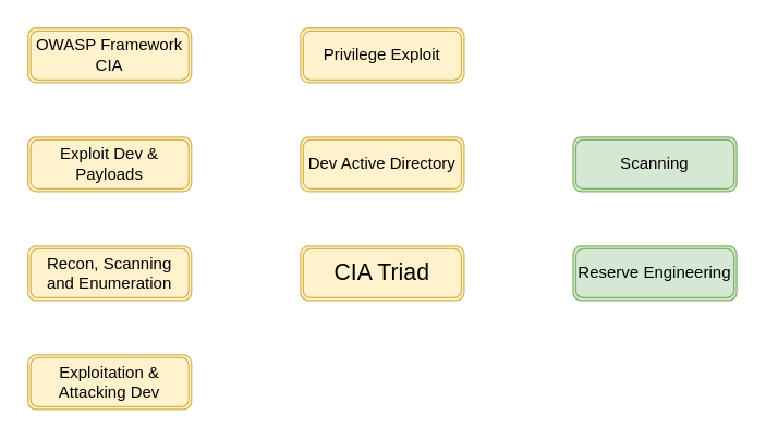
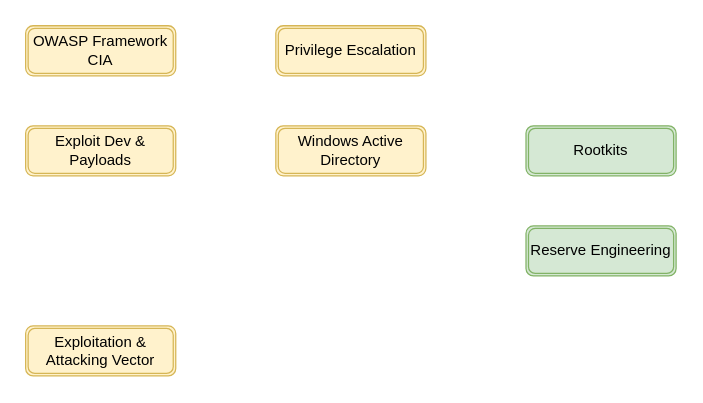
- <mxCell id="7" value="Privilege Exploit" style="shape=ext;double=1;rounded=1;whiteSpace=wrap;html=1;fillColor=#fff2cc;strokeColor=#d6b656;" vertex="1" parent="5"><mxGeometry width="120" height="40" as="geometry" /></mxCell>
+ <mxCell id="7" value="Privilege Escalation" style="shape=ext;double=1;rounded=1;whiteSpace=wrap;html=1;fillColor=#fff2cc;strokeColor=#d6b656;" vertex="1" parent="5"><mxGeometry width="120" height="40" as="geometry" /></mxCell>
- <mxCell id="8" value="Dev Active Directory" style="shape=ext;double=1;rounded=1;whiteSpace=wrap;html=1;fillColor=#fff2cc;strokeColor=#d6b656;" vertex="1" parent="5"><mxGeometry y="80" width="120" height="40" as="geometry" /></mxCell>
+ <mxCell id="8" value="Windows Active Directory" style="shape=ext;double=1;rounded=1;whiteSpace=wrap;html=1;fillColor=#fff2cc;strokeColor=#d6b656;" vertex="1" parent="5"><mxGeometry y="80" width="120" height="40" as="geometry" /></mxCell>
- <mxCell id="3" value="Scanning" style="shape=ext;double=1;rounded=1;whiteSpace=wrap;html=1;fillColor=#d5e8d4;strokeColor=#82b366;" vertex="1" parent="2"><mxGeometry y="80" width="120" height="40" as="geometry" /></mxCell>
+ <mxCell id="3" value="Rootkits" style="shape=ext;double=1;rounded=1;whiteSpace=wrap;html=1;fillColor=#d5e8d4;strokeColor=#82b366;" vertex="1" parent="2"><mxGeometry y="80" width="120" height="40" as="geometry" /></mxCell>
- <mxCell id="11" value="Recon, Scanning and Enumeration" style="shape=ext;double=1;rounded=1;whiteSpace=wrap;html=1;fillColor=#fff2cc;strokeColor=#d6b656;" vertex="1" parent="9"><mxGeometry y="160" width="120" height="40" as="geometry" /></mxCell>
- <mxCell id="6" value="&lt;font style=&quot;font-size: 17px;&quot;&gt;CIA Triad&lt;/font&gt;" style="shape=ext;double=1;rounded=1;whiteSpace=wrap;html=1;fillColor=#fff2cc;strokeColor=#d6b656;" vertex="1" parent="5"><mxGeometry y="160" width="120" height="40" as="geometry" /></mxCell>
- <mxCell id="12" value="Exploitation &amp;amp; Attacking Dev" style="shape=ext;double=1;rounded=1;whiteSpace=wrap;html=1;fillColor=#fff2cc;strokeColor=#d6b656;" vertex="1" parent="9"><mxGeometry y="240" width="120" height="40" as="geometry" /></mxCell>
+ <mxCell id="12" value="Exploitation &amp;amp; Attacking Vector" style="shape=ext;double=1;rounded=1;whiteSpace=wrap;html=1;fillColor=#fff2cc;strokeColor=#d6b656;" vertex="1" parent="9"><mxGeometry y="240" width="120" height="40" as="geometry" /></mxCell>
